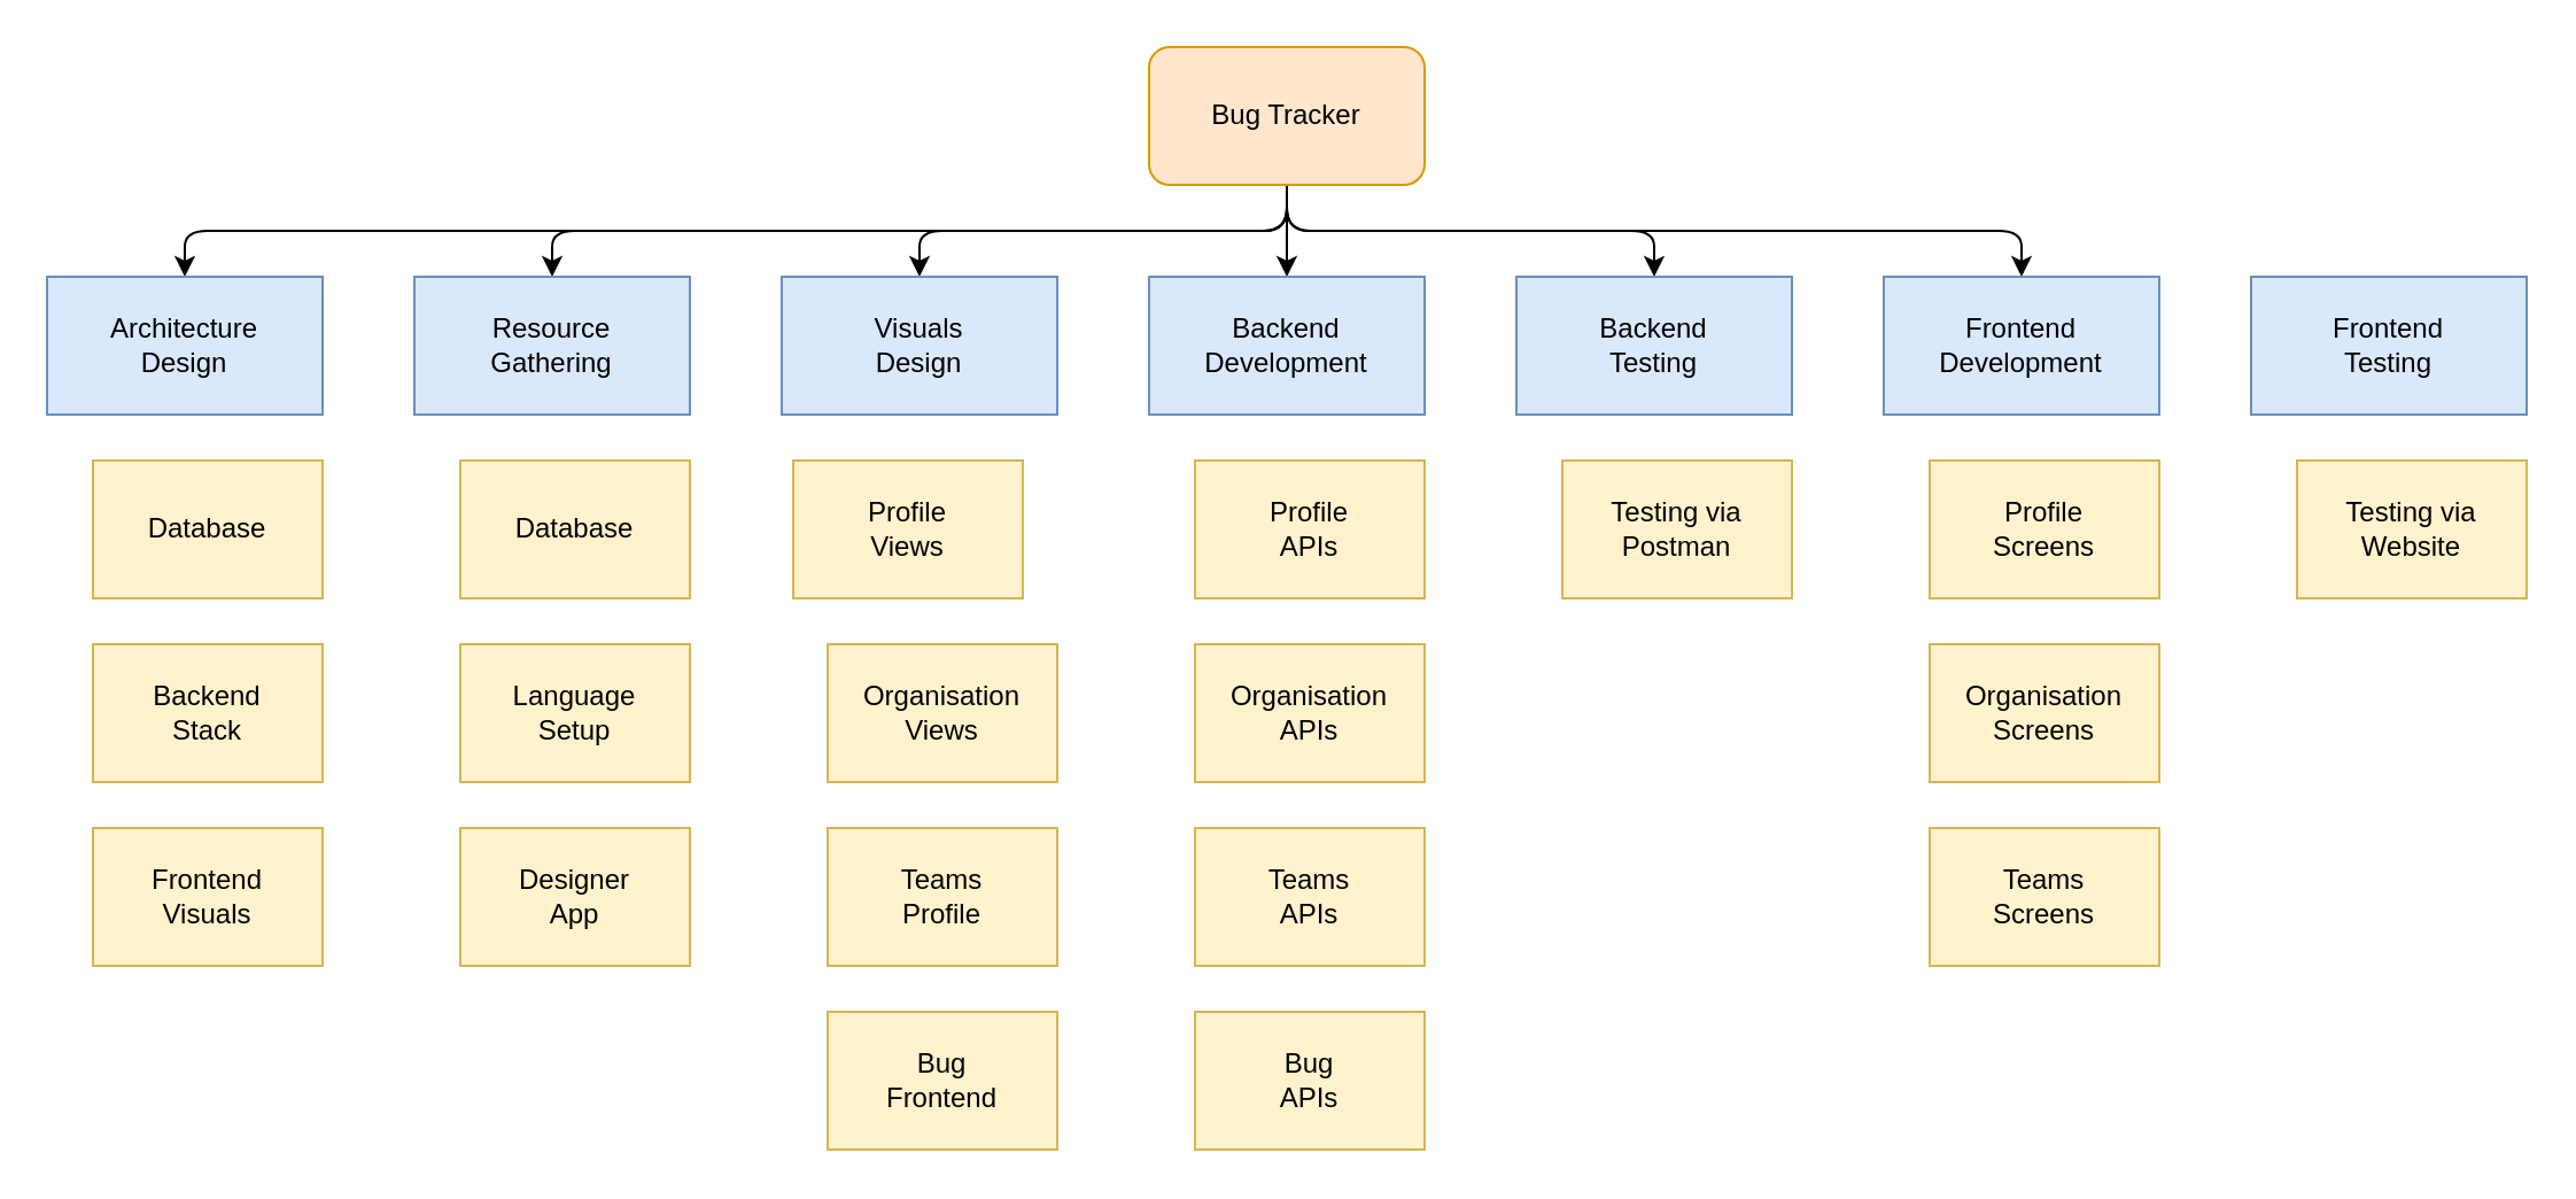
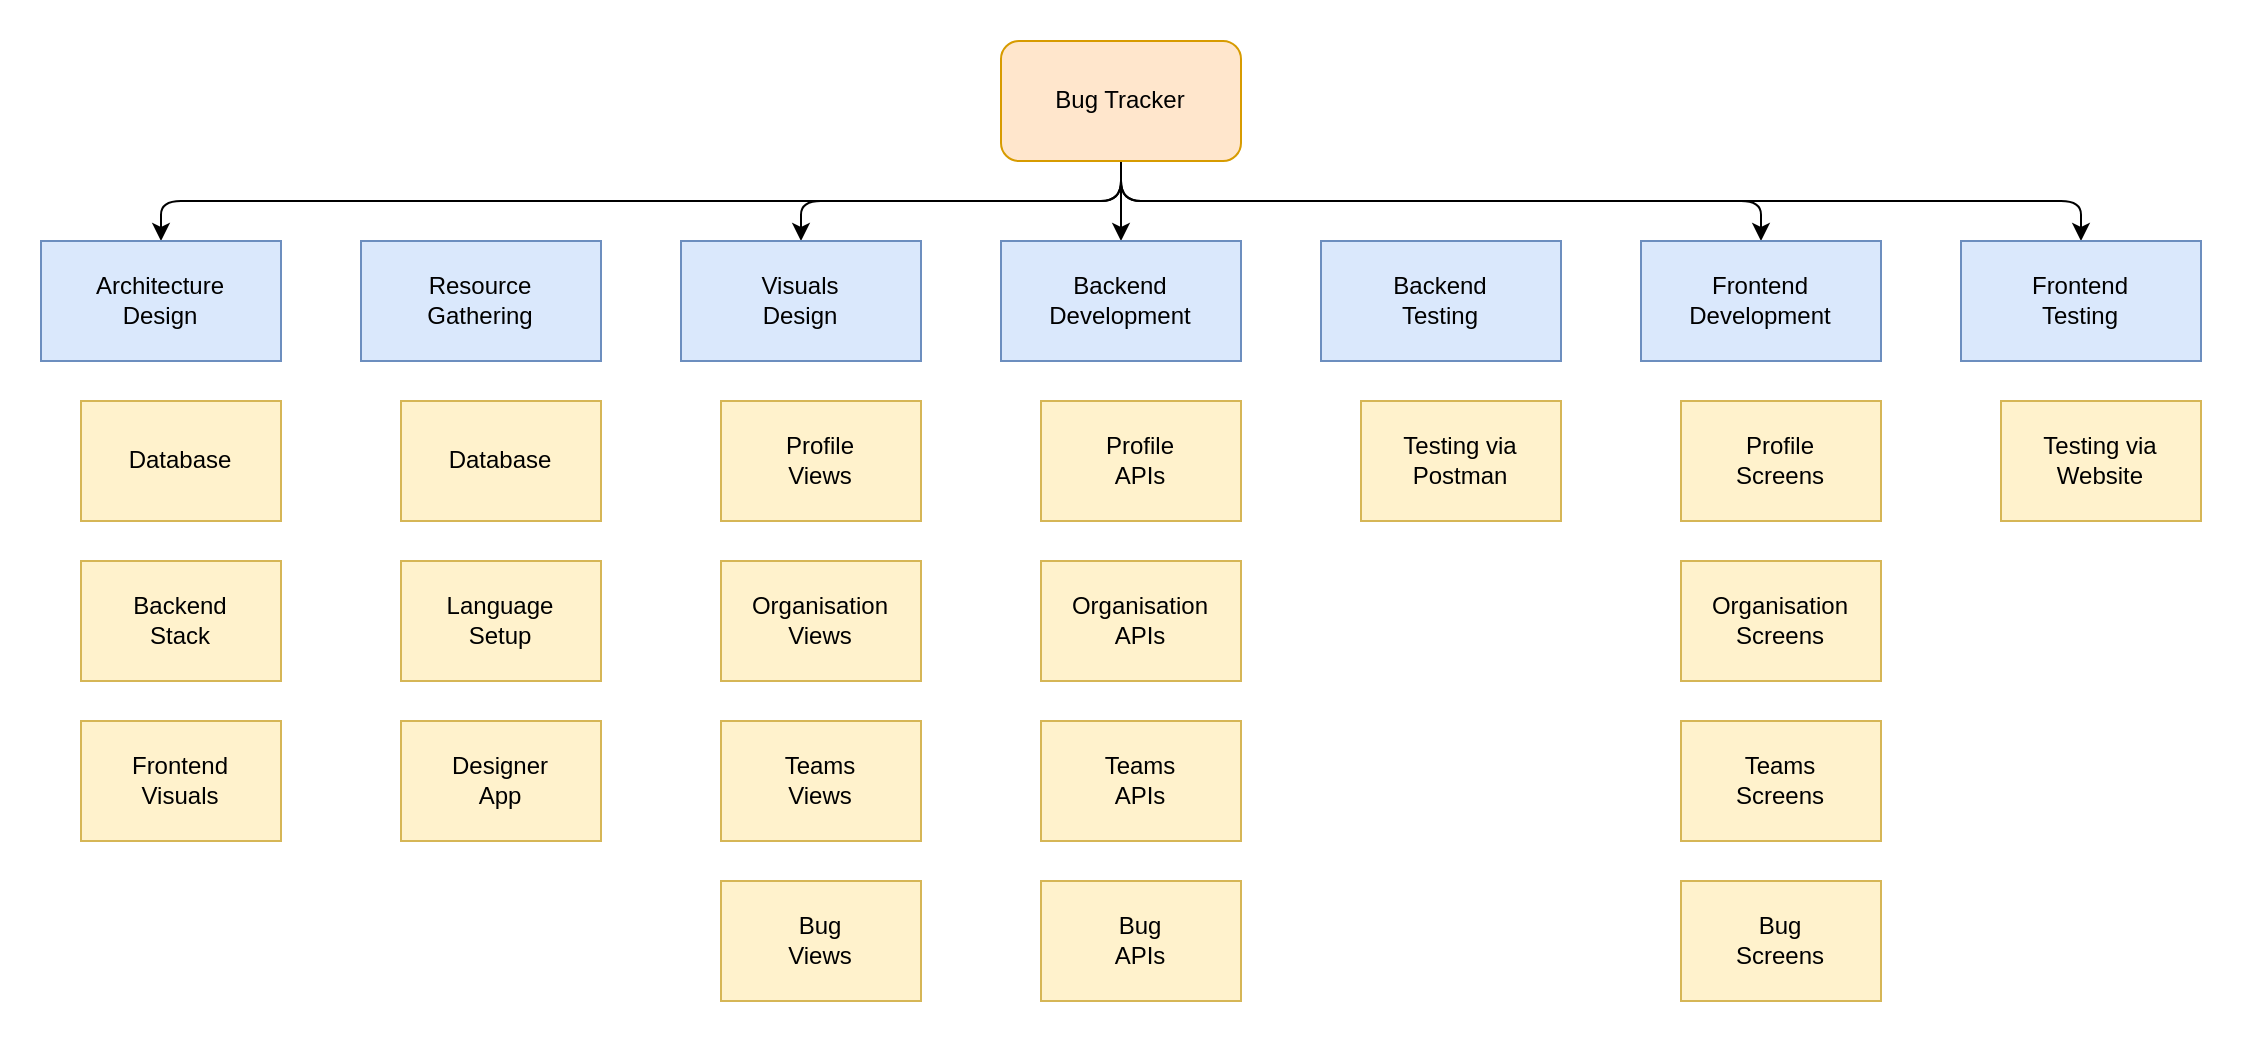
+ <mxCell id="8" style="edgeStyle=orthogonalEdgeStyle;rounded=1;orthogonalLoop=1;jettySize=auto;html=1;exitX=0.5;exitY=1;exitDx=0;exitDy=0;" edge="1" parent="1" source="9" target="16"><mxGeometry relative="1" as="geometry" /></mxCell>
- <mxCell id="3" style="edgeStyle=orthogonalEdgeStyle;rounded=1;orthogonalLoop=1;jettySize=auto;html=1;exitX=0.5;exitY=1;exitDx=0;exitDy=0;" edge="1" parent="1" source="9" target="11"><mxGeometry relative="1" as="geometry" /></mxCell>
- <mxCell id="6" style="edgeStyle=orthogonalEdgeStyle;rounded=1;orthogonalLoop=1;jettySize=auto;html=1;exitX=0.5;exitY=1;exitDx=0;exitDy=0;" edge="1" parent="1" source="9" target="14"><mxGeometry relative="1" as="geometry" /></mxCell>
- <mxCell id="22" value="Profile&lt;br&gt;Views" style="rounded=0;whiteSpace=wrap;html=1;fillColor=#fff2cc;strokeColor=#d6b656;" vertex="1" parent="1"><mxGeometry x="345" y="200" width="100" height="60" as="geometry" /></mxCell>
+ <mxCell id="22" value="Profile&lt;br&gt;Views" style="rounded=0;whiteSpace=wrap;html=1;fillColor=#fff2cc;strokeColor=#d6b656;" vertex="1" parent="1"><mxGeometry x="360" y="200" width="100" height="60" as="geometry" /></mxCell>
- <mxCell id="25" value="Teams&lt;br&gt;Profile" style="rounded=0;whiteSpace=wrap;html=1;fillColor=#fff2cc;strokeColor=#d6b656;" vertex="1" parent="1"><mxGeometry x="360" y="360" width="100" height="60" as="geometry" /></mxCell>
+ <mxCell id="25" value="Teams&lt;br&gt;Views" style="rounded=0;whiteSpace=wrap;html=1;fillColor=#fff2cc;strokeColor=#d6b656;" vertex="1" parent="1"><mxGeometry x="360" y="360" width="100" height="60" as="geometry" /></mxCell>
- <mxCell id="26" value="Bug&lt;br&gt;Frontend" style="rounded=0;whiteSpace=wrap;html=1;fillColor=#fff2cc;strokeColor=#d6b656;" vertex="1" parent="1"><mxGeometry x="360" y="440" width="100" height="60" as="geometry" /></mxCell>
+ <mxCell id="26" value="Bug&lt;br&gt;Views" style="rounded=0;whiteSpace=wrap;html=1;fillColor=#fff2cc;strokeColor=#d6b656;" vertex="1" parent="1"><mxGeometry x="360" y="440" width="100" height="60" as="geometry" /></mxCell>
+ <mxCell id="35" value="Bug&lt;br&gt;Screens" style="rounded=0;whiteSpace=wrap;html=1;fillColor=#fff2cc;strokeColor=#d6b656;" vertex="1" parent="1"><mxGeometry x="840" y="440" width="100" height="60" as="geometry" /></mxCell>
